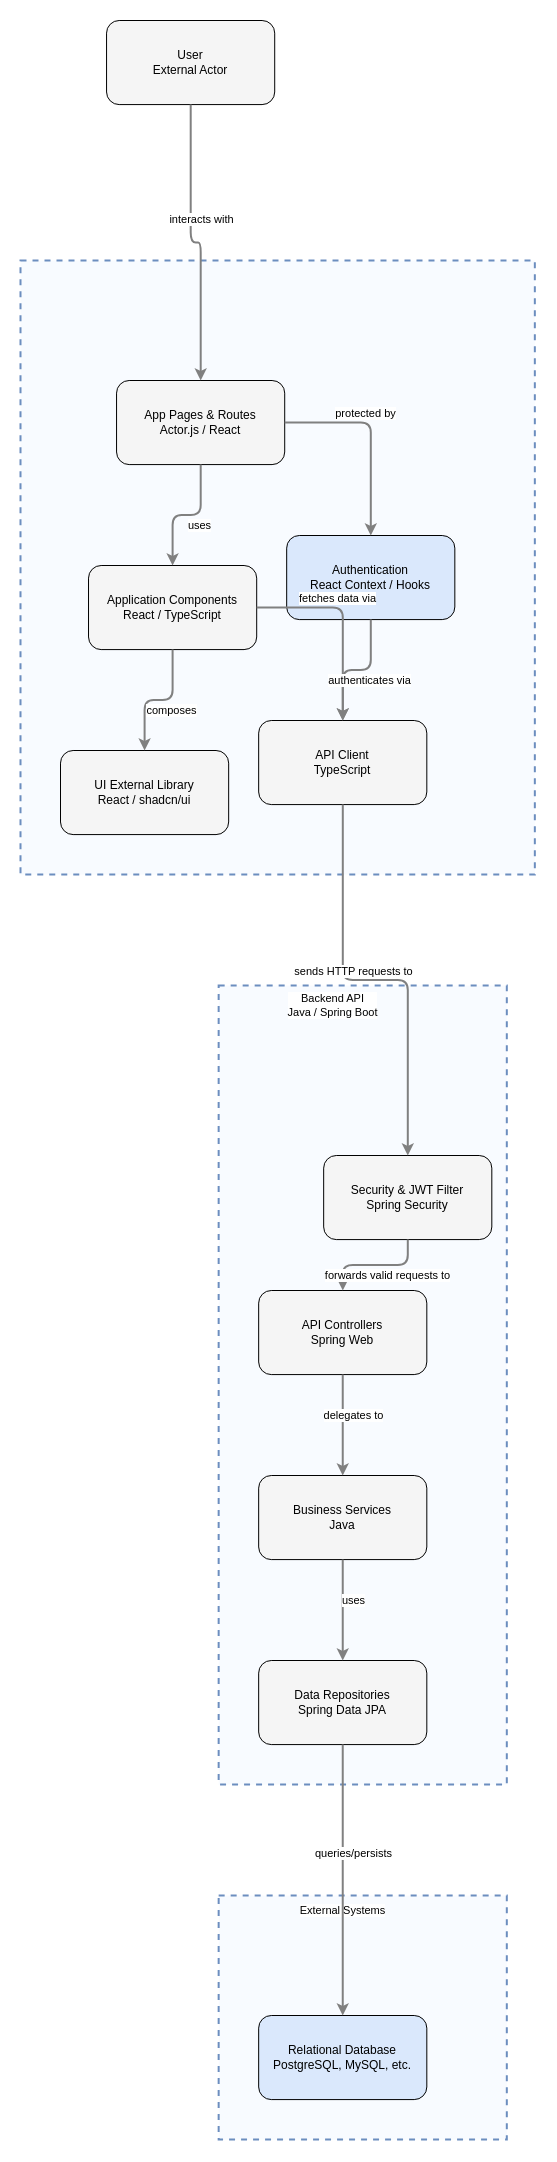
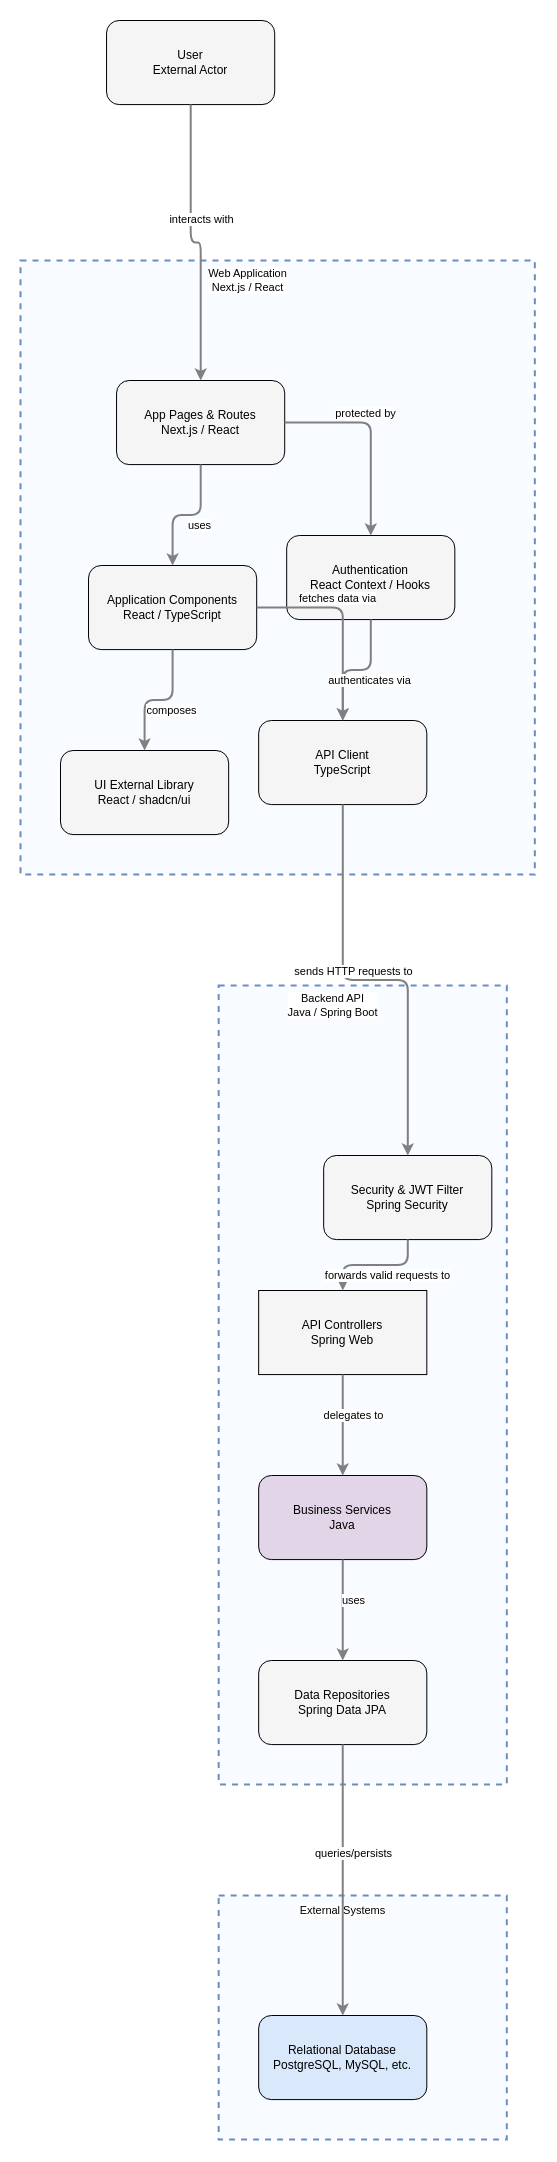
+ <mxCell id="7" value="Web Application&lt;br&gt;Next.js / React" style="edgeLabel;html=1;align=center;verticalAlign=middle;resizable=0;labelBackgroundColor=white;spacing=5" vertex="1" parent="1"><mxGeometry x="28" y="268" width="438.342" height="24" as="geometry" /></mxCell>
- <mxCell id="9" value="App Pages &amp;amp; Routes&lt;br&gt;Actor.js / React" style="rounded=1;whiteSpace=wrap;html=1;fillColor=#f5f5f5" vertex="1" parent="6"><mxGeometry x="96.053" y="120" width="168.158" height="84.079" as="geometry" /></mxCell>
+ <mxCell id="9" value="App Pages &amp;amp; Routes&lt;br&gt;Next.js / React" style="rounded=1;whiteSpace=wrap;html=1;fillColor=#f5f5f5" vertex="1" parent="6"><mxGeometry x="96.053" y="120" width="168.158" height="84.079" as="geometry" /></mxCell>
- <mxCell id="13" value="Authentication&lt;br&gt;React Context / Hooks" style="rounded=1;whiteSpace=wrap;html=1;fillColor=#dae8fc;" vertex="1" parent="6"><mxGeometry x="266.184" y="275" width="168.158" height="84.079" as="geometry" /></mxCell>
+ <mxCell id="13" value="Authentication&lt;br&gt;React Context / Hooks" style="rounded=1;whiteSpace=wrap;html=1;fillColor=#f5f5f5" vertex="1" parent="6"><mxGeometry x="266.184" y="275" width="168.158" height="84.079" as="geometry" /></mxCell>
- <mxCell id="14" value="API Controllers&lt;br&gt;Spring Web" style="rounded=1;whiteSpace=wrap;html=1;fillColor=#f5f5f5" vertex="1" parent="4"><mxGeometry x="40" y="305" width="168.158" height="84.079" as="geometry" /></mxCell>
+ <mxCell id="14" value="API Controllers&lt;br&gt;Spring Web" style="whiteSpace=wrap;html=1;fillColor=#f5f5f5;rounded=0;" vertex="1" parent="4"><mxGeometry x="40" y="305" width="168.158" height="84.079" as="geometry" /></mxCell>
- <mxCell id="15" value="Business Services&lt;br&gt;Java" style="rounded=1;whiteSpace=wrap;html=1;fillColor=#f5f5f5" vertex="1" parent="4"><mxGeometry x="40" y="490" width="168.158" height="84.079" as="geometry" /></mxCell>
+ <mxCell id="15" value="Business Services&lt;br&gt;Java" style="rounded=1;whiteSpace=wrap;html=1;fillColor=#e1d5e7;" vertex="1" parent="4"><mxGeometry x="40" y="490" width="168.158" height="84.079" as="geometry" /></mxCell>
